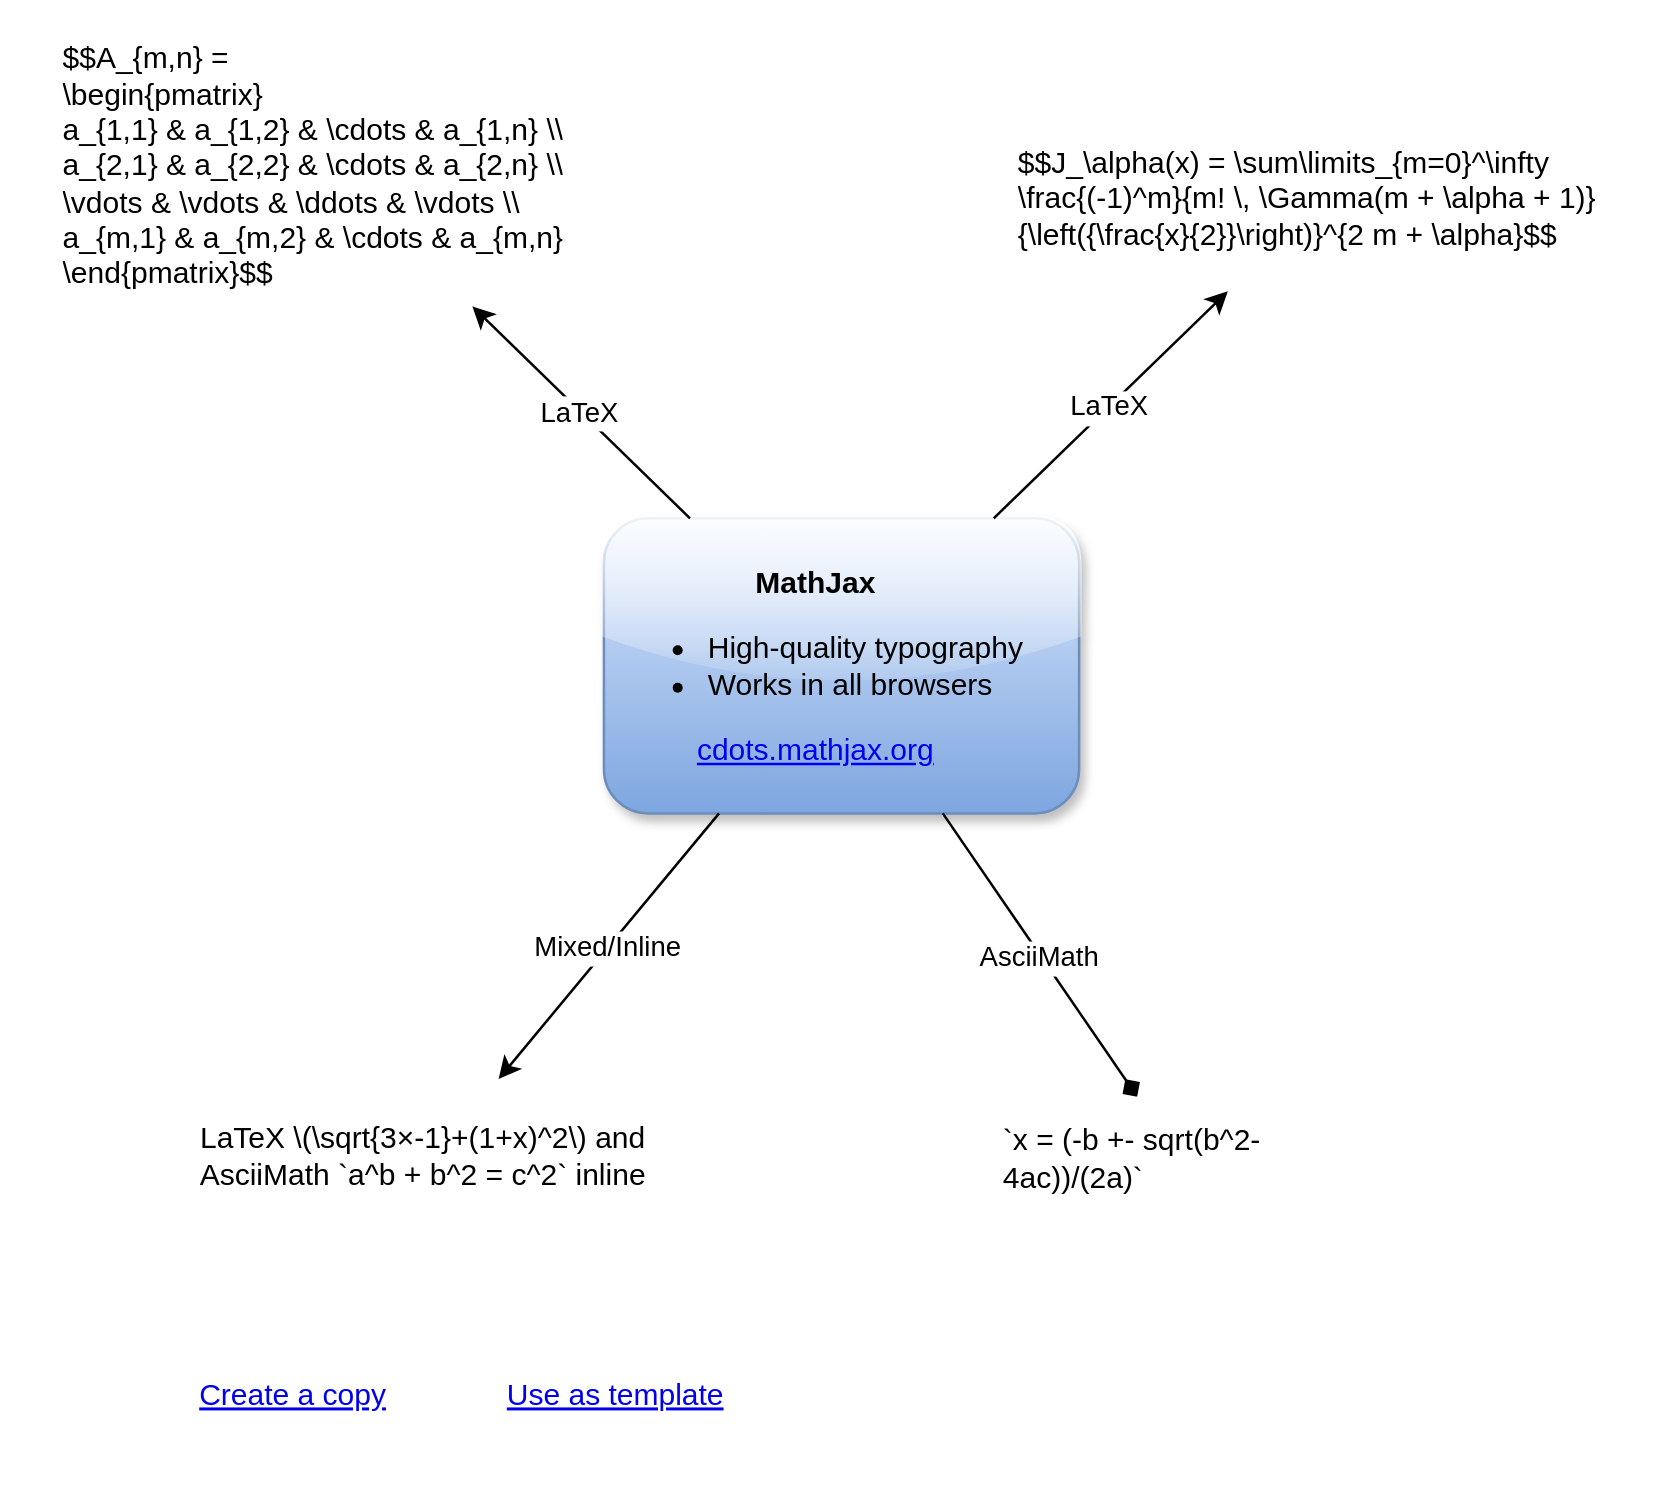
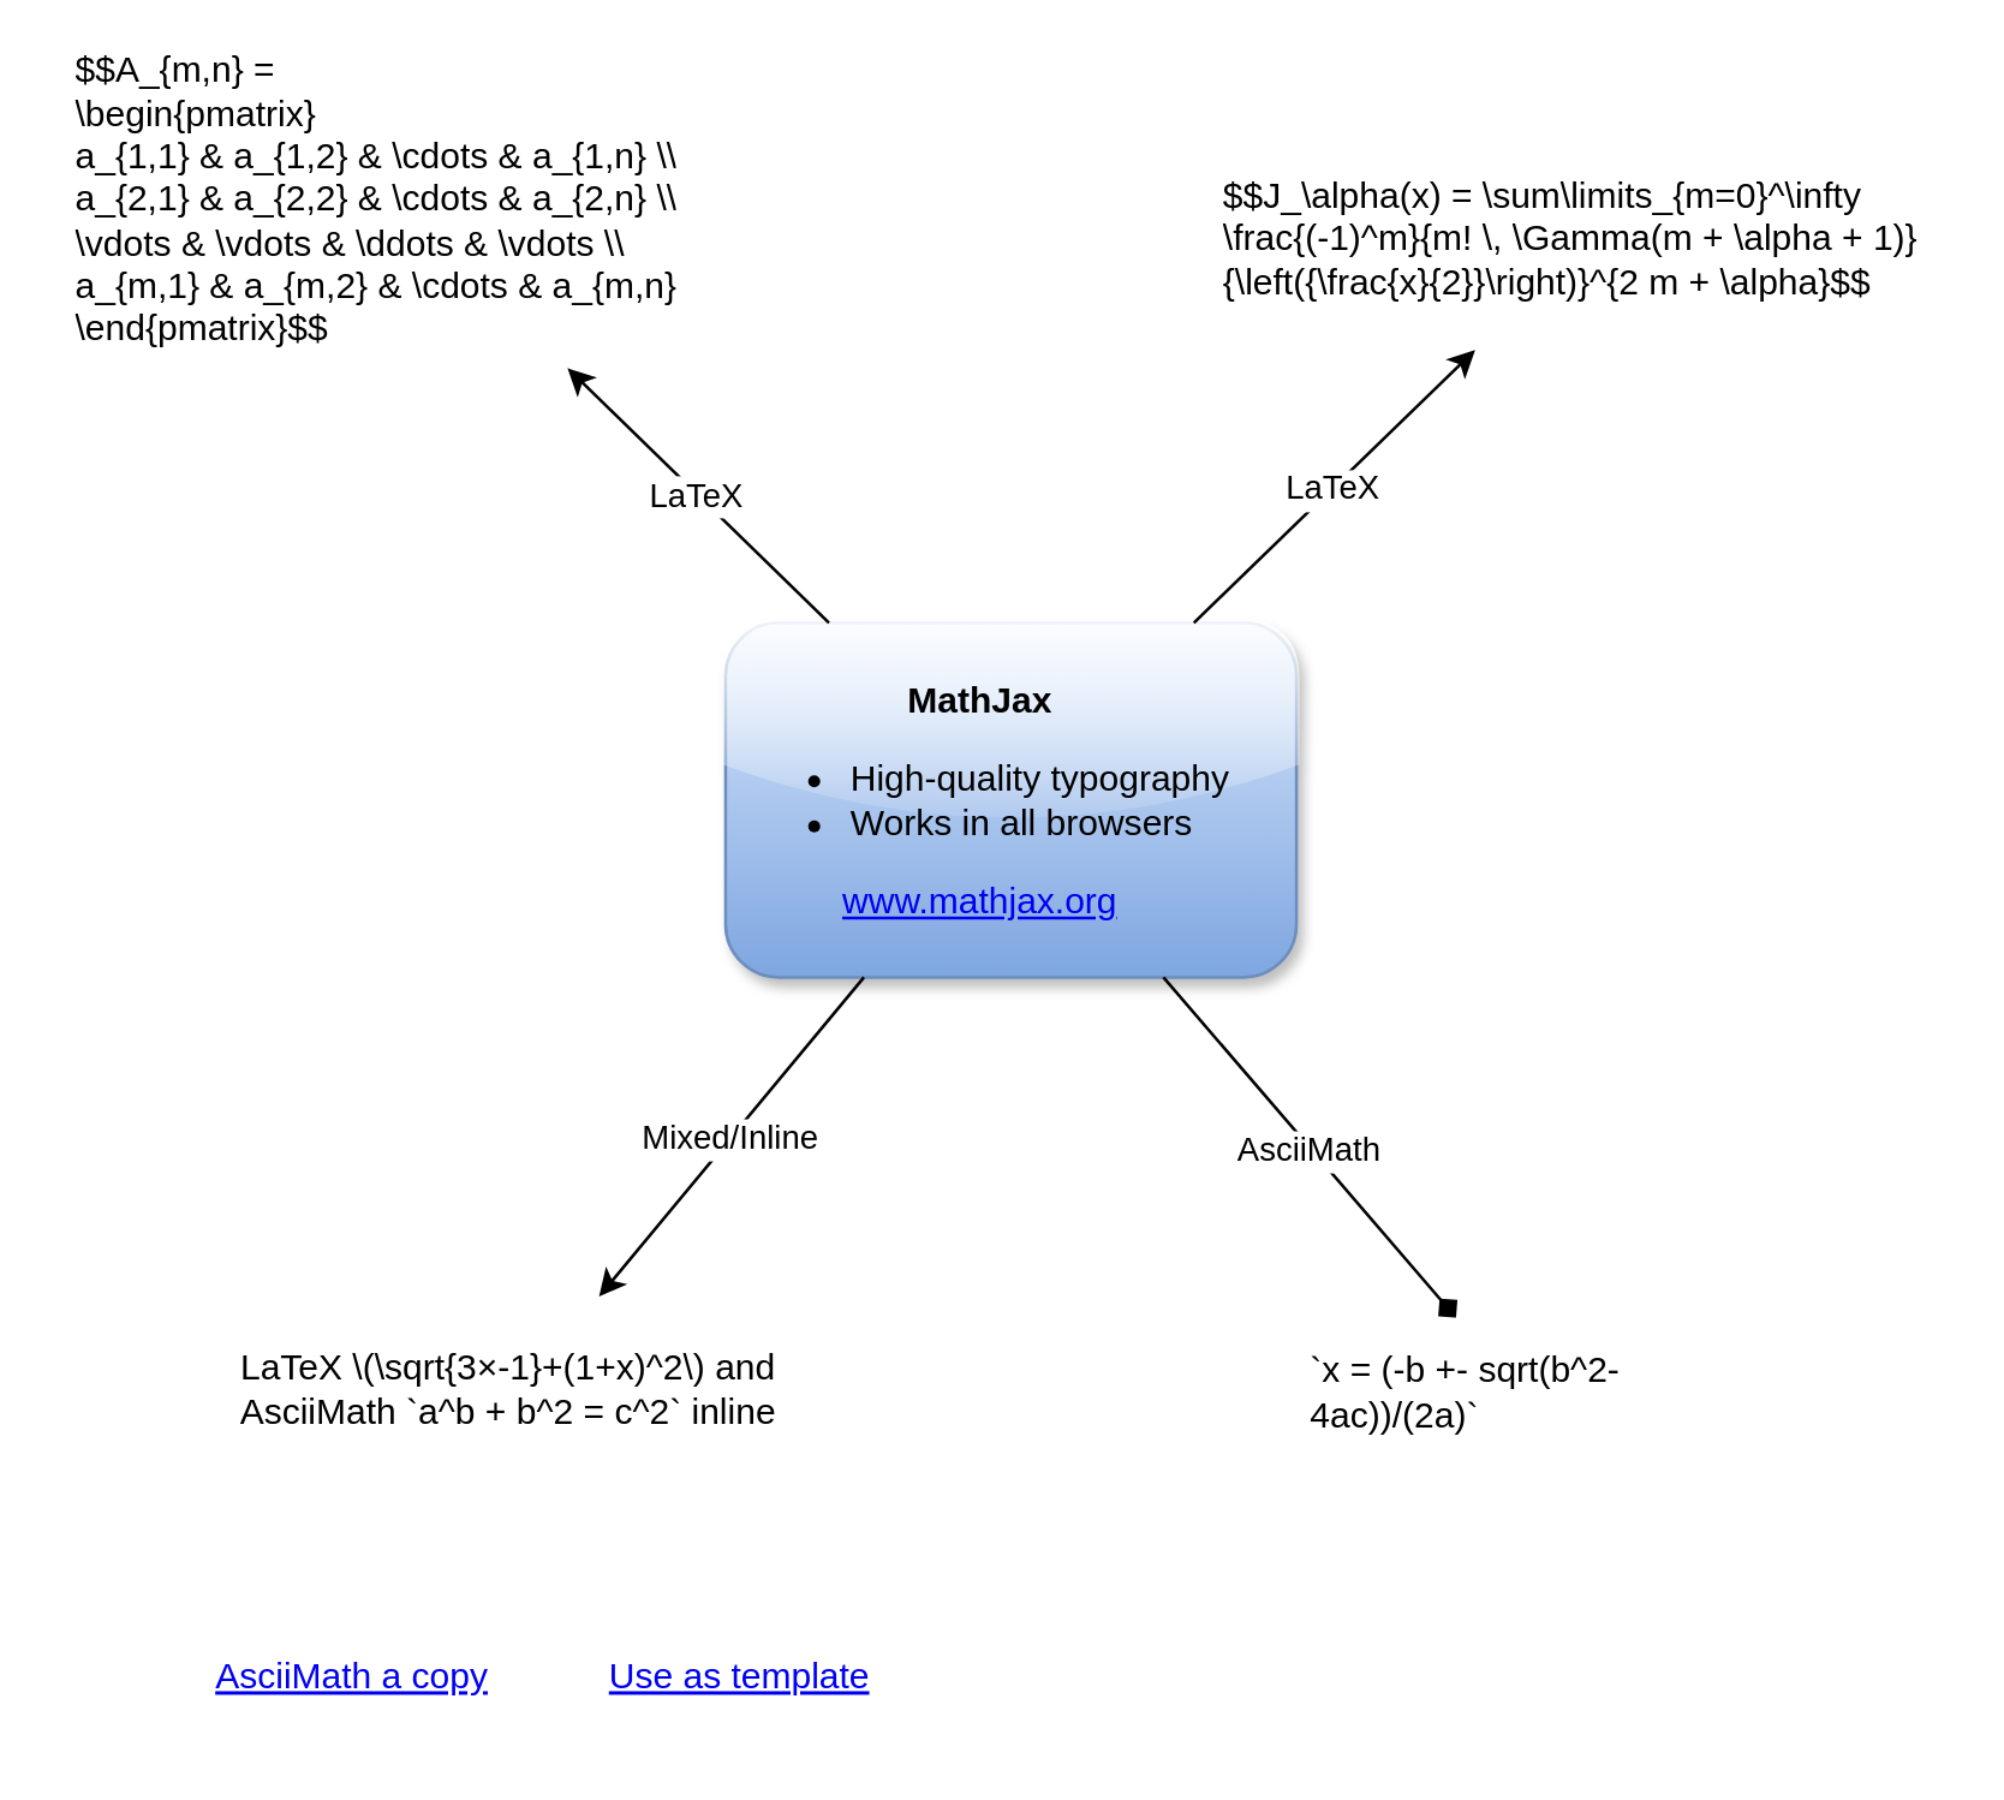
- <mxCell id="3" value="&lt;p align=&quot;center&quot;&gt;&lt;b&gt;MathJax&lt;/b&gt;&lt;/p&gt;&lt;ul&gt;&lt;li&gt;High-quality typography&lt;/li&gt;&lt;li&gt;Works in all browsers&lt;/li&gt;&lt;/ul&gt;&lt;div style=&quot;text-align: center;&quot;&gt;&lt;a href=&quot;http://www.mathjax.org&quot; target=&quot;_blank&quot;&gt;cdots.mathjax.org&lt;/a&gt;&lt;br&gt;&lt;/div&gt;" style="whiteSpace=wrap;rounded=1;html=1;align=left;verticalAlign=top;blue" parent="1" vertex="1"><mxGeometry x="241" y="206.75" width="190" height="118" as="geometry" /></mxCell>
+ <mxCell id="3" value="&lt;p align=&quot;center&quot;&gt;&lt;b&gt;MathJax&lt;/b&gt;&lt;/p&gt;&lt;ul&gt;&lt;li&gt;High-quality typography&lt;/li&gt;&lt;li&gt;Works in all browsers&lt;/li&gt;&lt;/ul&gt;&lt;div style=&quot;text-align: center;&quot;&gt;&lt;a href=&quot;http://www.mathjax.org&quot; target=&quot;_blank&quot;&gt;www.mathjax.org&lt;/a&gt;&lt;br&gt;&lt;/div&gt;" style="whiteSpace=wrap;rounded=1;html=1;align=left;verticalAlign=top;blue" parent="1" vertex="1"><mxGeometry x="241" y="206.75" width="190" height="118" as="geometry" /></mxCell>
- <mxCell id="7" value="`x = (-b +- sqrt(b^2-4ac))/(2a)`" style="text;html=1;spacing=5;spacingTop=-10;whiteSpace=wrap;overflow=hidden;fillColor=none;strokeColor=none;shadow=0;rounded=0;verticalAlign=middle" parent="1" vertex="1"><mxGeometry x="396" y="438" width="157" height="59" as="geometry" /></mxCell>
+ <mxCell id="7" value="`x = (-b +- sqrt(b^2-4ac))/(2a)`" style="text;html=1;spacing=5;spacingTop=-10;whiteSpace=wrap;overflow=hidden;fillColor=none;strokeColor=none;shadow=0;rounded=0;verticalAlign=middle" parent="1" vertex="1"><mxGeometry x="431" y="438" width="157" height="59" as="geometry" /></mxCell>
- <mxCell id="11" value="Create a copy" style="text;align=center;verticalAlign=middle;fontColor=#0000EE;fontStyle=4;" parent="1" vertex="1"><mxGeometry x="68.5" y="537" width="97" height="40" as="geometry" /></mxCell>
+ <mxCell id="11" value="AsciiMath a copy" style="text;align=center;verticalAlign=middle;fontColor=#0000EE;fontStyle=4;" parent="1" vertex="1"><mxGeometry x="68.5" y="537" width="97" height="40" as="geometry" /></mxCell>
